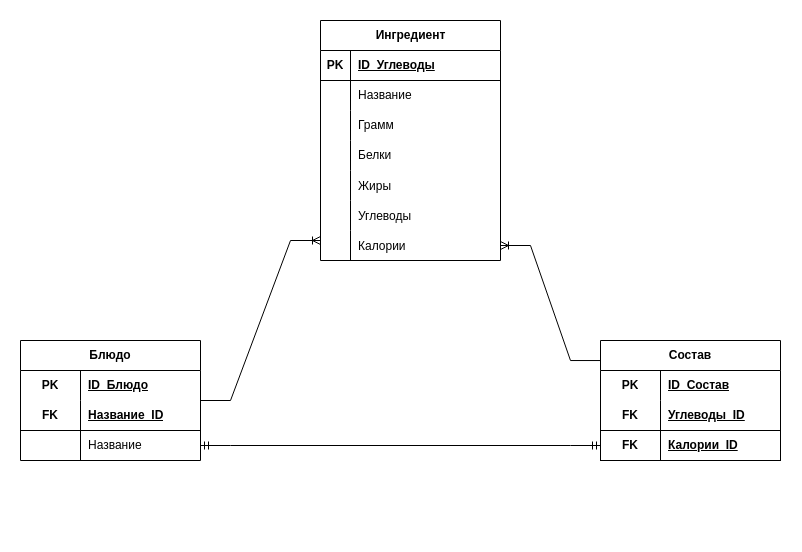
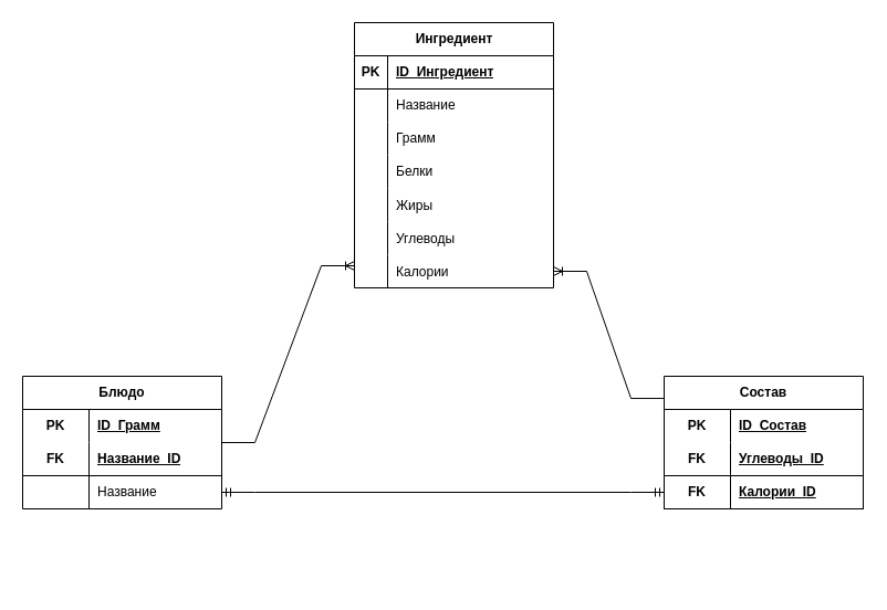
- <mxCell id="5" value="ID_Углеводы" style="shape=partialRectangle;connectable=0;fillColor=none;top=0;left=0;bottom=0;right=0;align=left;spacingLeft=6;fontStyle=5;overflow=hidden;whiteSpace=wrap;html=1;" vertex="1" parent="3"><mxGeometry x="30" width="150" height="30" as="geometry"><mxRectangle width="150" height="30" as="alternateBounds" /></mxGeometry></mxCell>
+ <mxCell id="5" value="ID_Ингредиент" style="shape=partialRectangle;connectable=0;fillColor=none;top=0;left=0;bottom=0;right=0;align=left;spacingLeft=6;fontStyle=5;overflow=hidden;whiteSpace=wrap;html=1;" vertex="1" parent="3"><mxGeometry x="30" width="150" height="30" as="geometry"><mxRectangle width="150" height="30" as="alternateBounds" /></mxGeometry></mxCell>
- <mxCell id="27" value="ID_Блюдо" style="shape=partialRectangle;connectable=0;fillColor=none;top=0;left=0;bottom=0;right=0;align=left;spacingLeft=6;fontStyle=5;overflow=hidden;html=1;whiteSpace=wrap;" vertex="1" parent="25"><mxGeometry x="60" width="120" height="30" as="geometry"><mxRectangle width="120" height="30" as="alternateBounds" /></mxGeometry></mxCell>
+ <mxCell id="27" value="ID_Грамм" style="shape=partialRectangle;connectable=0;fillColor=none;top=0;left=0;bottom=0;right=0;align=left;spacingLeft=6;fontStyle=5;overflow=hidden;html=1;whiteSpace=wrap;" vertex="1" parent="25"><mxGeometry x="60" width="120" height="30" as="geometry"><mxRectangle width="120" height="30" as="alternateBounds" /></mxGeometry></mxCell>
